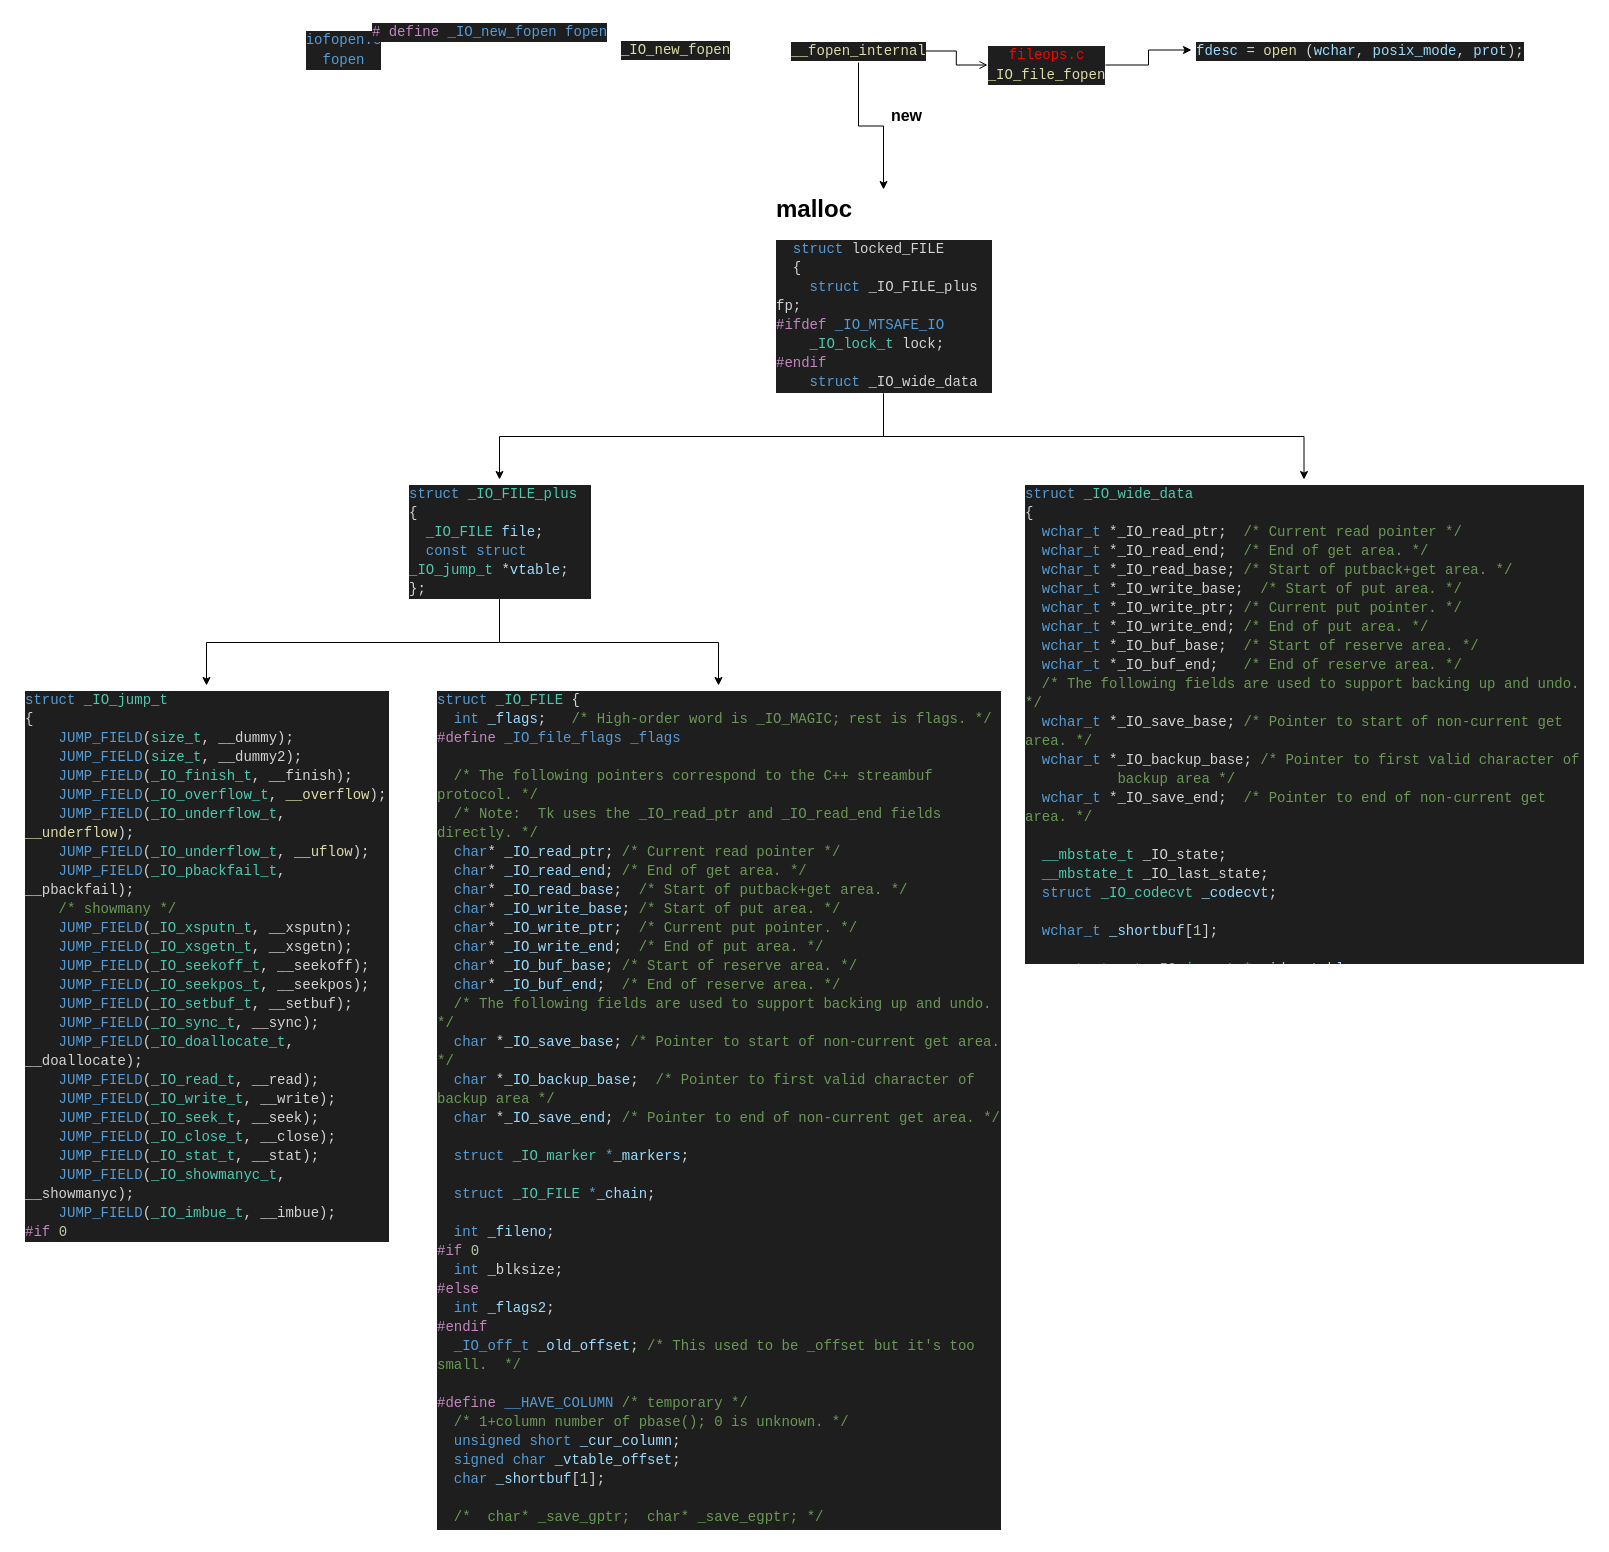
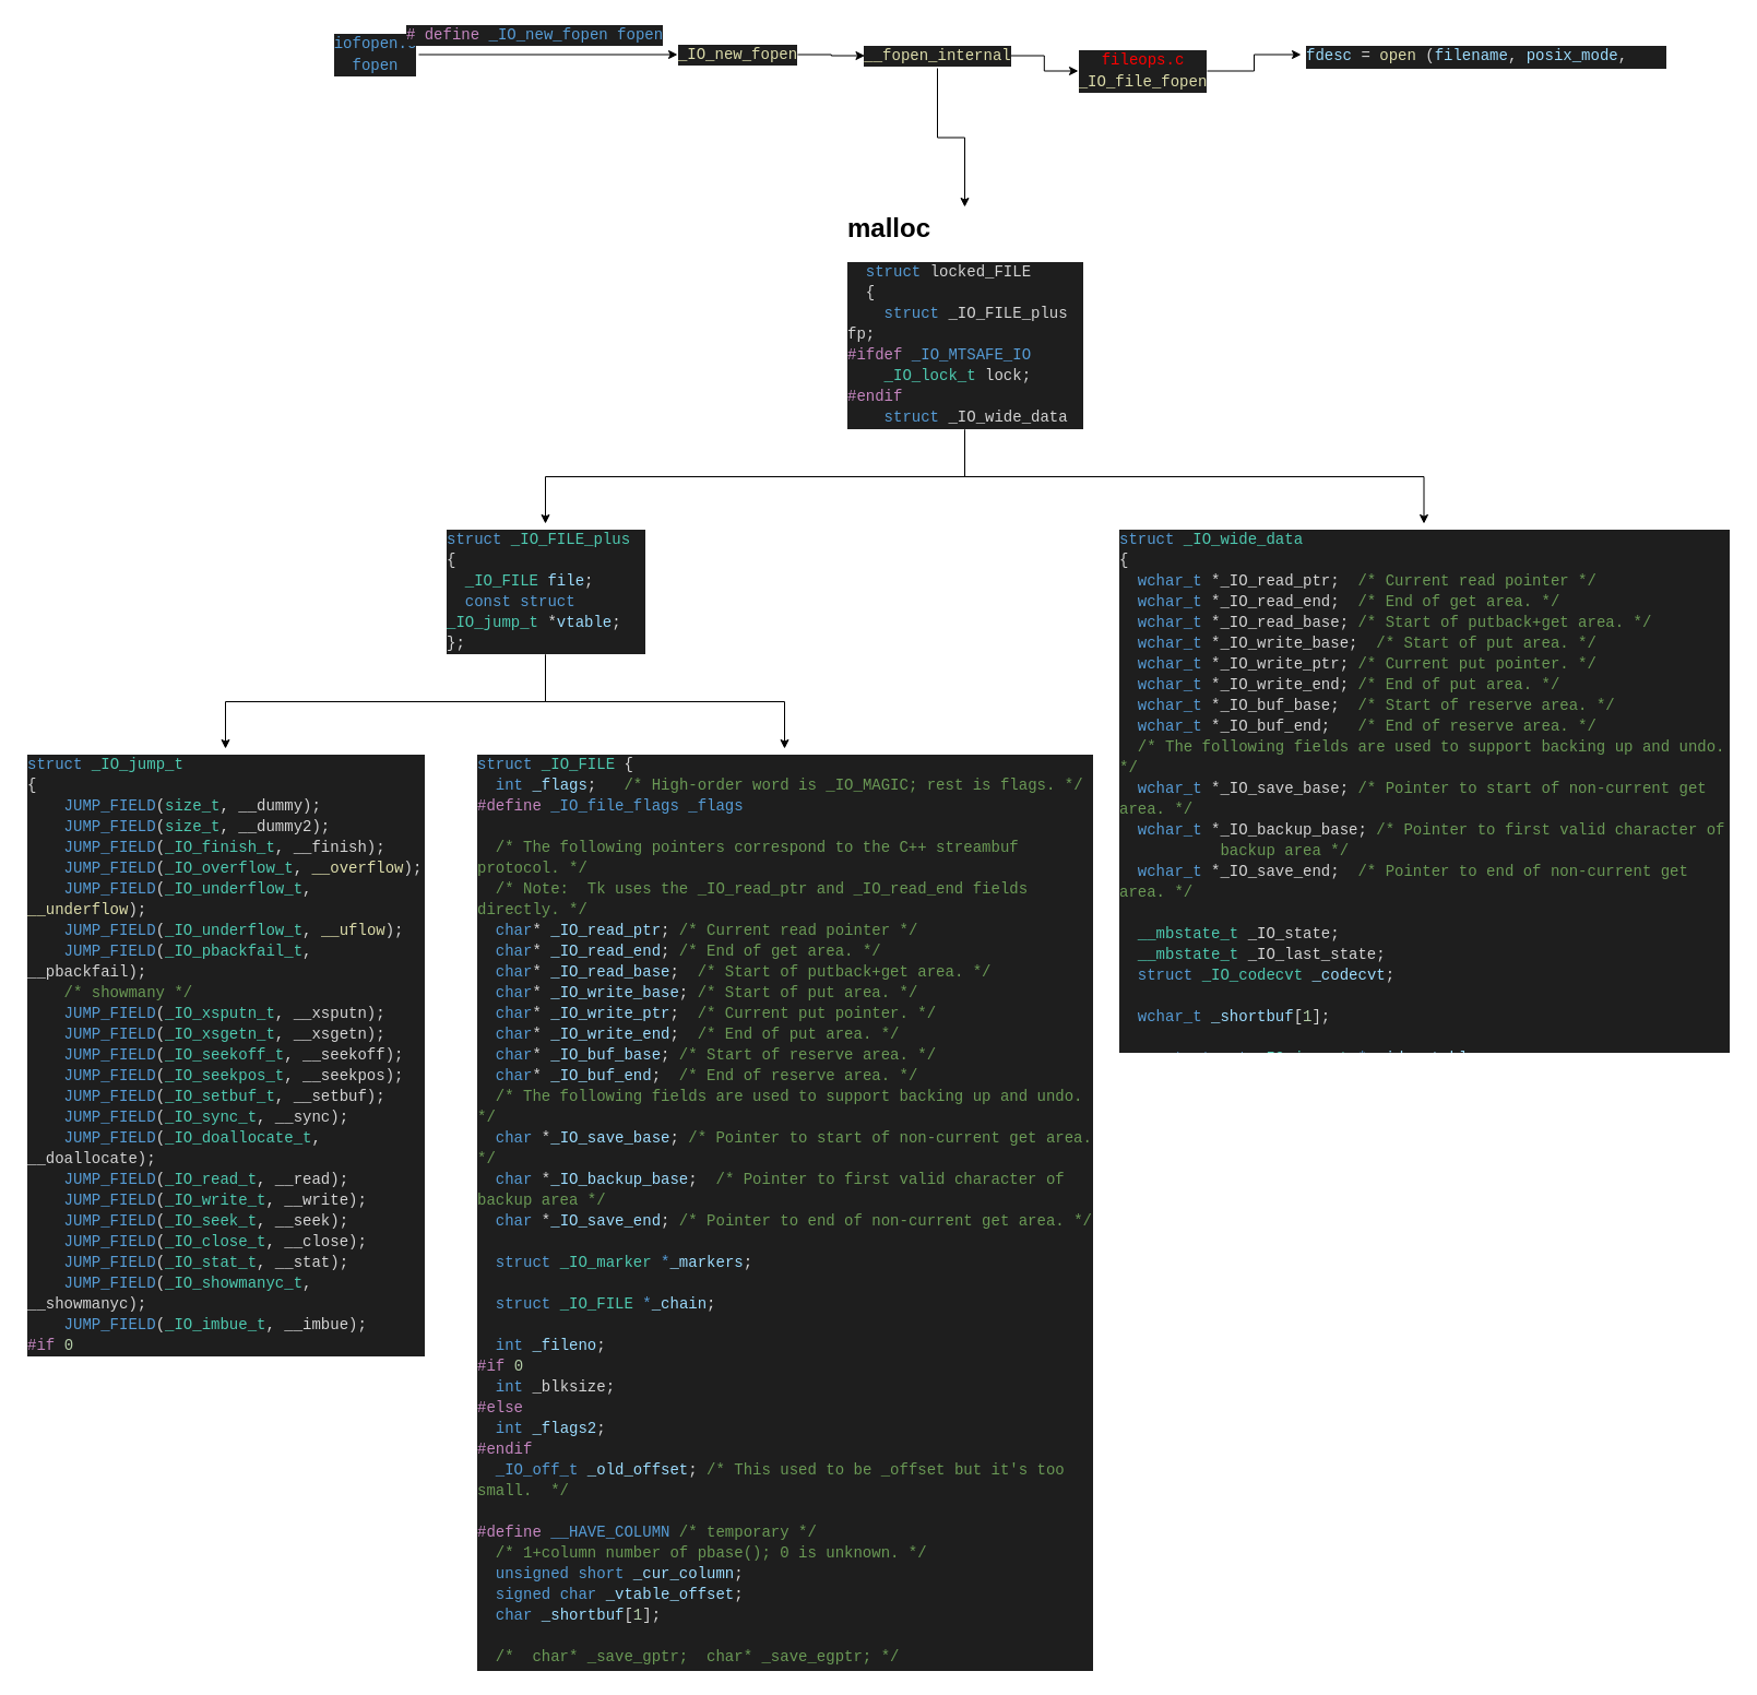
- <mxCell id="12" value="&lt;h1&gt;&lt;div style=&quot;color: rgb(212 , 212 , 212) ; background-color: rgb(30 , 30 , 30) ; font-family: &amp;#34;consolas&amp;#34; , &amp;#34;courier new&amp;#34; , monospace ; font-weight: normal ; font-size: 14px ; line-height: 19px&quot;&gt;&lt;span style=&quot;color: #9cdcfe&quot;&gt;fdesc&lt;/span&gt; = &lt;span style=&quot;color: #dcdcaa&quot;&gt;open&lt;/span&gt; (&lt;span style=&quot;color: #9cdcfe&quot;&gt;wchar&lt;/span&gt;, &lt;span style=&quot;color: #9cdcfe&quot;&gt;posix_mode&lt;/span&gt;, &lt;span style=&quot;color: #9cdcfe&quot;&gt;prot&lt;/span&gt;);&lt;/div&gt;&lt;/h1&gt;" style="text;html=1;strokeColor=none;fillColor=none;spacing=5;spacingTop=-20;whiteSpace=wrap;overflow=hidden;rounded=0;" parent="1" vertex="1"><mxGeometry x="1191" y="36" width="338" height="27" as="geometry" /></mxCell>
+ <mxCell id="12" value="&lt;h1&gt;&lt;div style=&quot;color: rgb(212 , 212 , 212) ; background-color: rgb(30 , 30 , 30) ; font-family: &amp;#34;consolas&amp;#34; , &amp;#34;courier new&amp;#34; , monospace ; font-weight: normal ; font-size: 14px ; line-height: 19px&quot;&gt;&lt;span style=&quot;color: #9cdcfe&quot;&gt;fdesc&lt;/span&gt; = &lt;span style=&quot;color: #dcdcaa&quot;&gt;open&lt;/span&gt; (&lt;span style=&quot;color: #9cdcfe&quot;&gt;filename&lt;/span&gt;, &lt;span style=&quot;color: #9cdcfe&quot;&gt;posix_mode&lt;/span&gt;, &lt;span style=&quot;color: #9cdcfe&quot;&gt;prot&lt;/span&gt;);&lt;/div&gt;&lt;/h1&gt;" style="text;html=1;strokeColor=none;fillColor=none;spacing=5;spacingTop=-20;whiteSpace=wrap;overflow=hidden;rounded=0;" parent="1" vertex="1"><mxGeometry x="1191" y="36" width="338" height="27" as="geometry" /></mxCell>
+ <mxCell id="9" style="edgeStyle=orthogonalEdgeStyle;rounded=0;orthogonalLoop=1;jettySize=auto;html=1;" parent="1" source="10" target="8" edge="1"><mxGeometry relative="1" as="geometry" /></mxCell>
+ <mxCell id="7" style="edgeStyle=orthogonalEdgeStyle;rounded=0;orthogonalLoop=1;jettySize=auto;html=1;" parent="1" source="8" target="6" edge="1"><mxGeometry relative="1" as="geometry" /></mxCell>
- <mxCell id="4" style="edgeStyle=orthogonalEdgeStyle;rounded=0;orthogonalLoop=1;jettySize=auto;html=1;endArrow=open;" parent="1" source="6" target="3" edge="1"><mxGeometry relative="1" as="geometry" /></mxCell>
+ <mxCell id="4" style="edgeStyle=orthogonalEdgeStyle;rounded=0;orthogonalLoop=1;jettySize=auto;html=1;" parent="1" source="6" target="3" edge="1"><mxGeometry relative="1" as="geometry" /></mxCell>
- <mxCell id="22" value="&lt;b&gt;&lt;font style=&quot;font-size: 16px&quot;&gt;new&lt;/font&gt;&lt;/b&gt;" style="text;html=1;align=center;verticalAlign=middle;resizable=0;points=[];autosize=1;strokeColor=none;fillColor=none;" vertex="1" parent="1"><mxGeometry x="885" y="105" width="41" height="19" as="geometry" /></mxCell>
